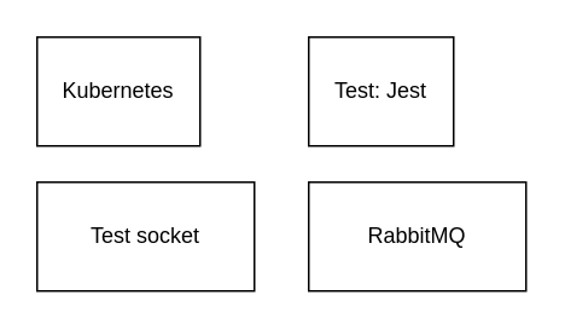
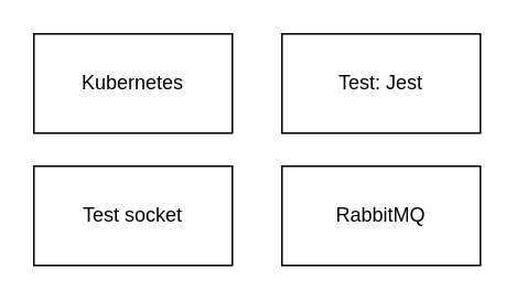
- <mxCell id="2" value="Kubernetes" style="whiteSpace=wrap;html=1;" vertex="1" parent="1"><mxGeometry x="20" y="20" width="90" height="60" as="geometry" /></mxCell>
+ <mxCell id="2" value="Kubernetes" style="whiteSpace=wrap;html=1;" vertex="1" parent="1"><mxGeometry x="20" y="20" width="120" height="60" as="geometry" /></mxCell>
- <mxCell id="3" value="Test: Jest" style="whiteSpace=wrap;html=1;" vertex="1" parent="1"><mxGeometry x="170" y="20" width="80" height="60" as="geometry" /></mxCell>
+ <mxCell id="3" value="Test: Jest" style="whiteSpace=wrap;html=1;" vertex="1" parent="1"><mxGeometry x="170" y="20" width="120" height="60" as="geometry" /></mxCell>
